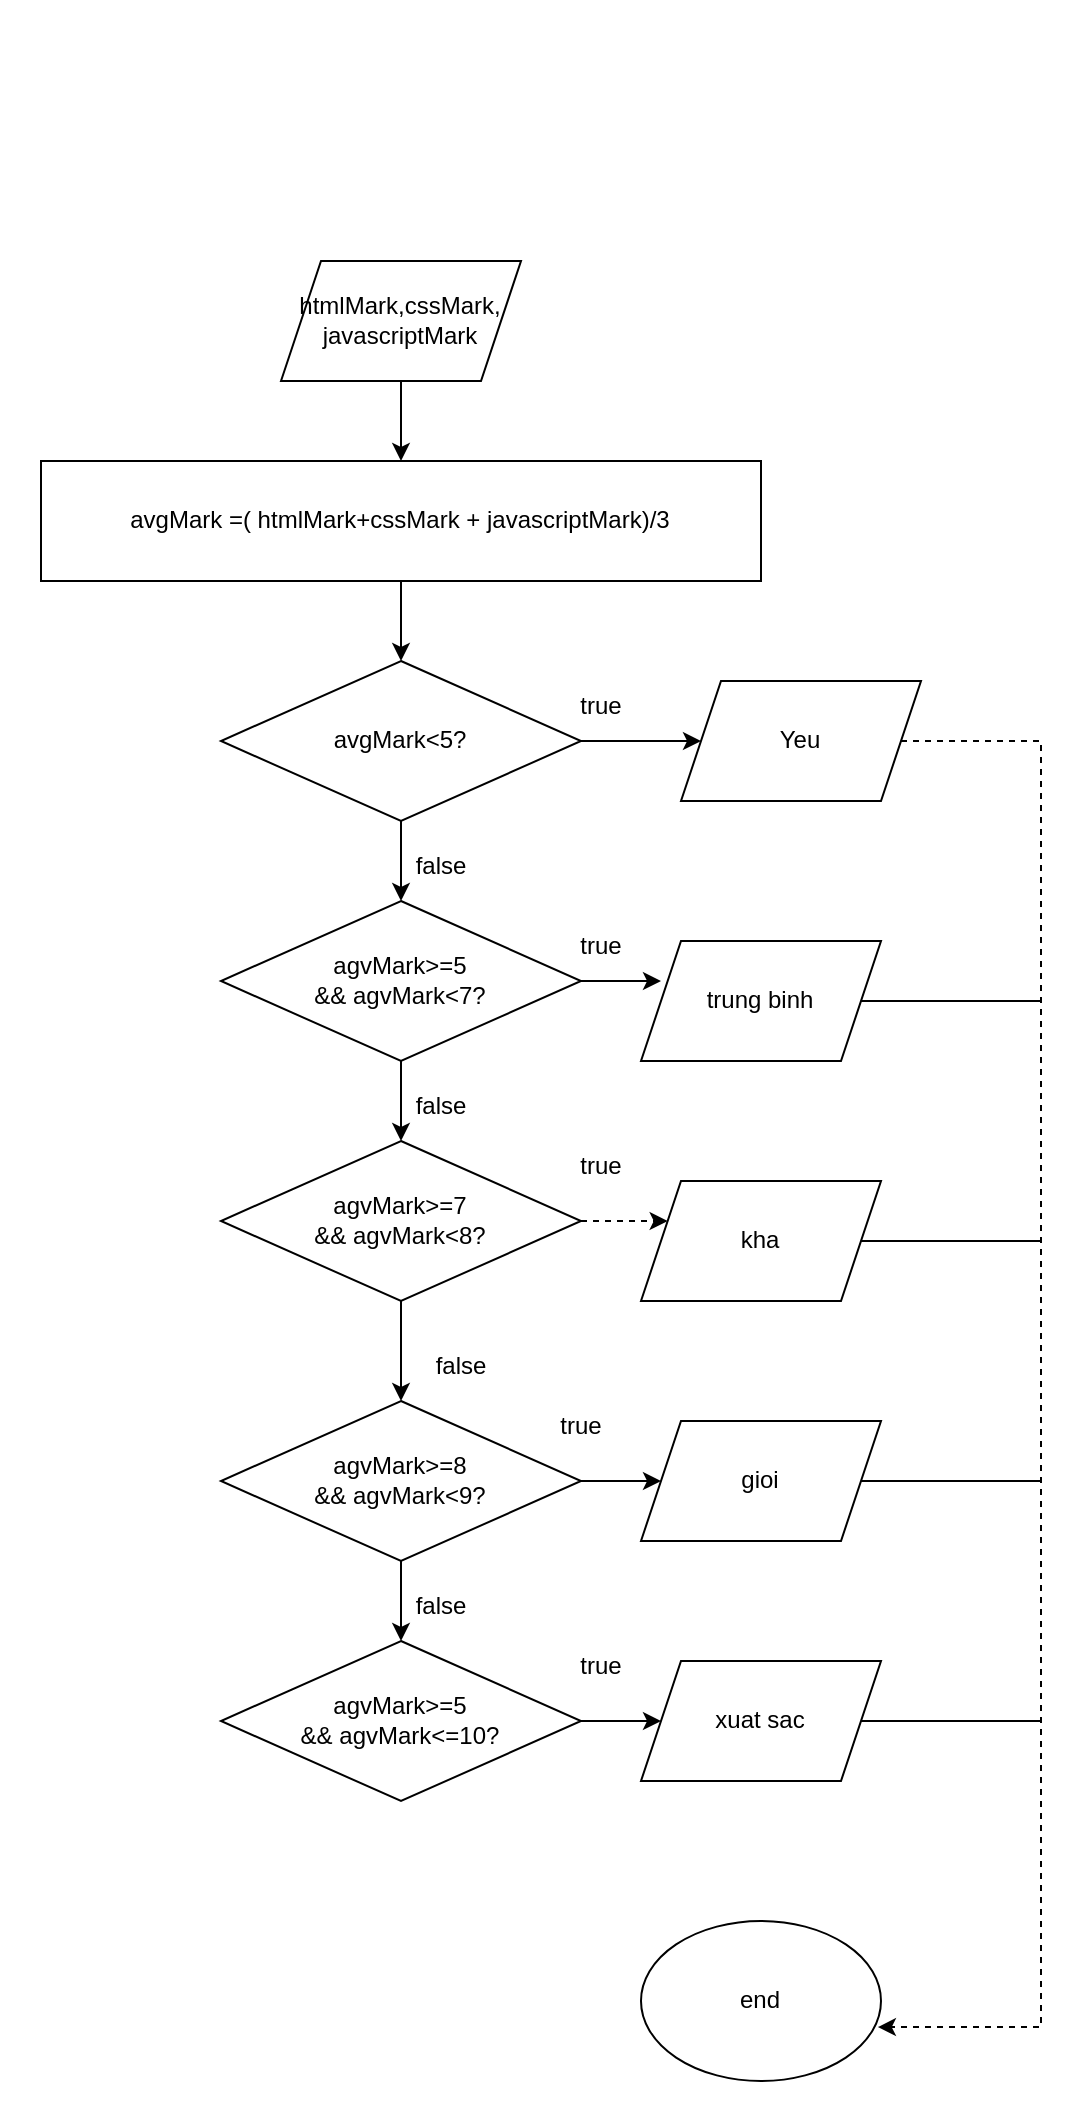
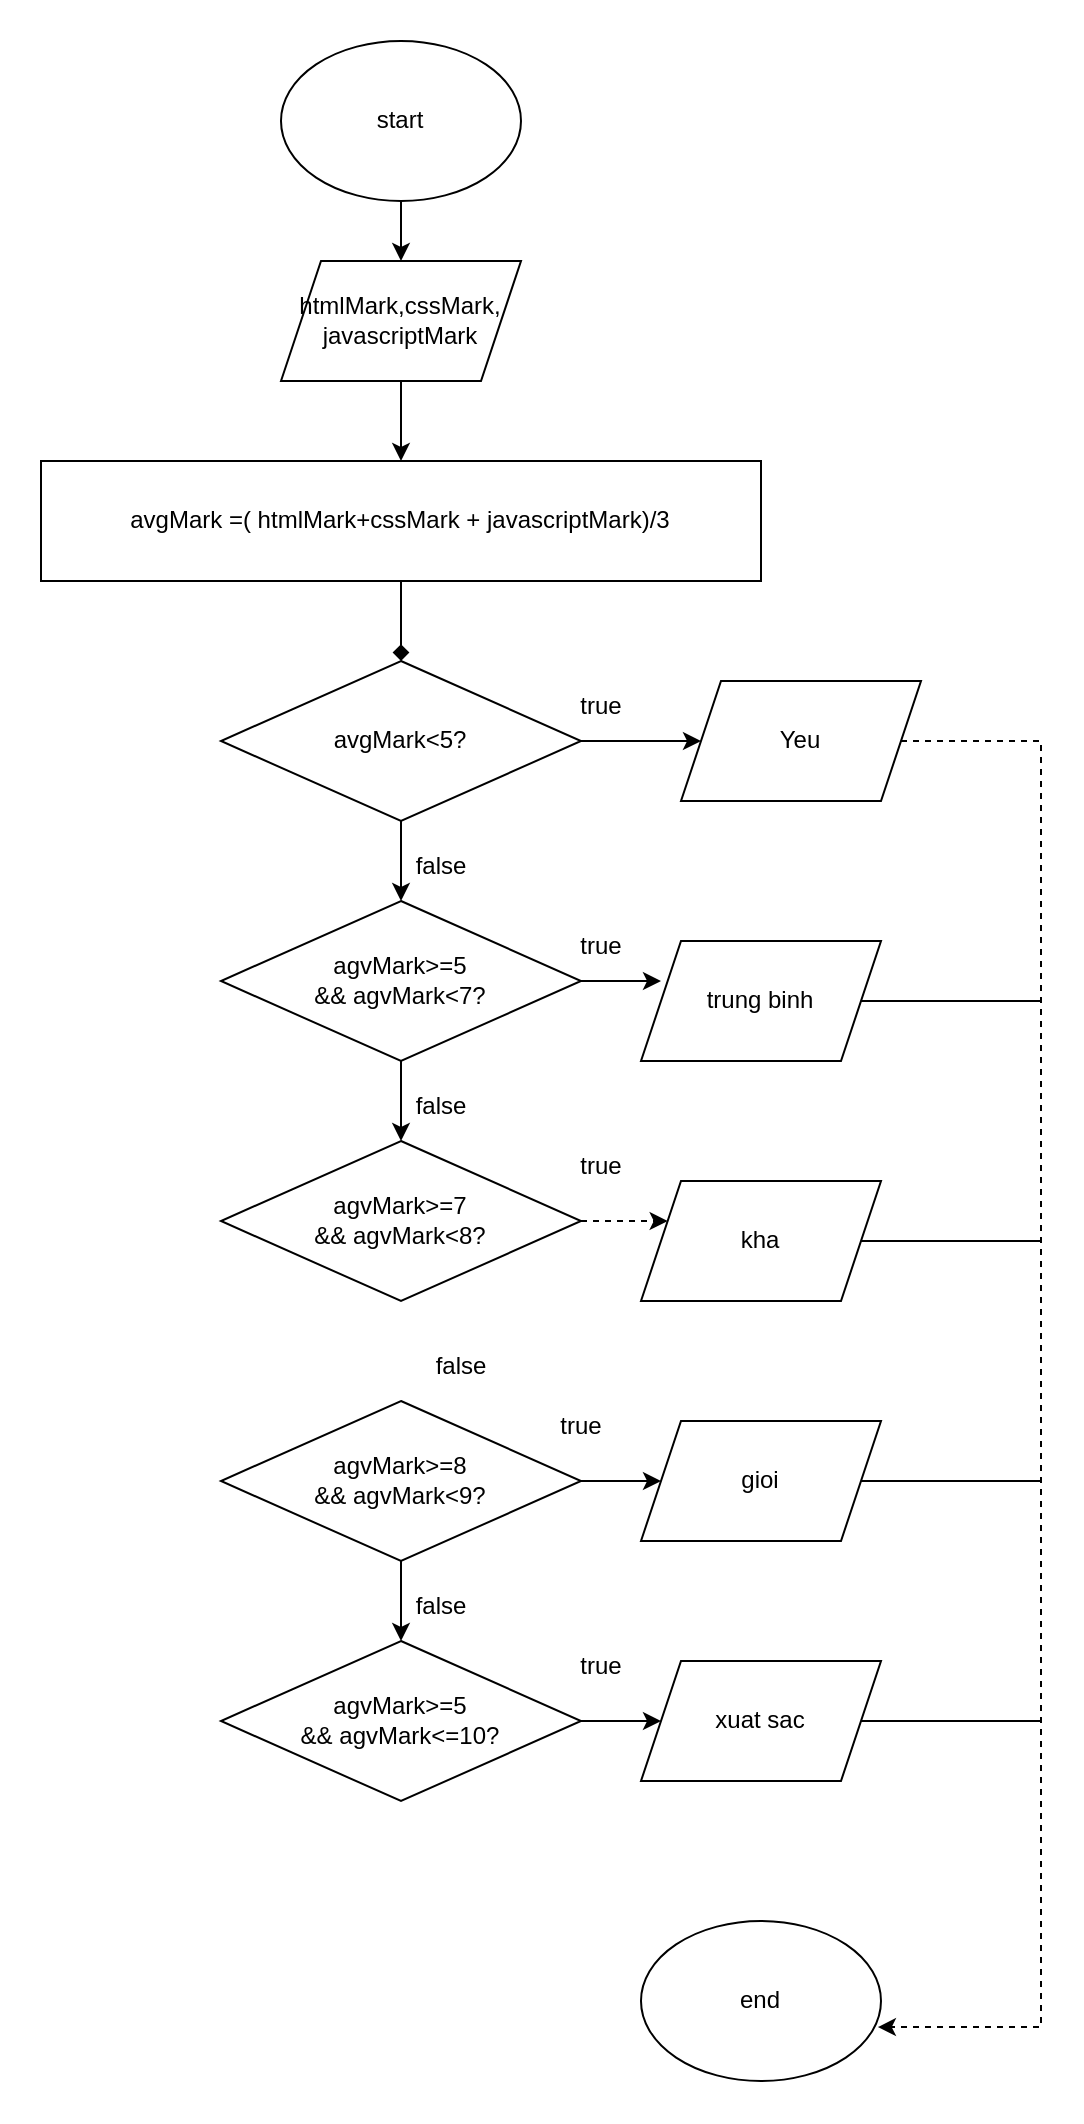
+ <mxCell id="3" value="start" style="ellipse;whiteSpace=wrap;html=1;" parent="1" vertex="1"><mxGeometry x="140" y="20" width="120" height="80" as="geometry" /></mxCell>
+ <mxCell id="2" value="" style="edgeStyle=orthogonalEdgeStyle;rounded=0;orthogonalLoop=1;jettySize=auto;html=1;" parent="1" source="3" target="5" edge="1"><mxGeometry relative="1" as="geometry" /></mxCell>
- <mxCell id="6" value="" style="edgeStyle=orthogonalEdgeStyle;rounded=0;orthogonalLoop=1;jettySize=auto;html=1;" parent="1" source="7" target="10" edge="1"><mxGeometry relative="1" as="geometry" /></mxCell>
+ <mxCell id="6" value="" style="edgeStyle=orthogonalEdgeStyle;rounded=0;orthogonalLoop=1;jettySize=auto;html=1;endArrow=diamond;" parent="1" source="7" target="10" edge="1"><mxGeometry relative="1" as="geometry" /></mxCell>
- <mxCell id="21" value="" style="edgeStyle=orthogonalEdgeStyle;rounded=0;orthogonalLoop=1;jettySize=auto;html=1;" parent="1" source="22" target="28" edge="1"><mxGeometry relative="1" as="geometry" /></mxCell>
